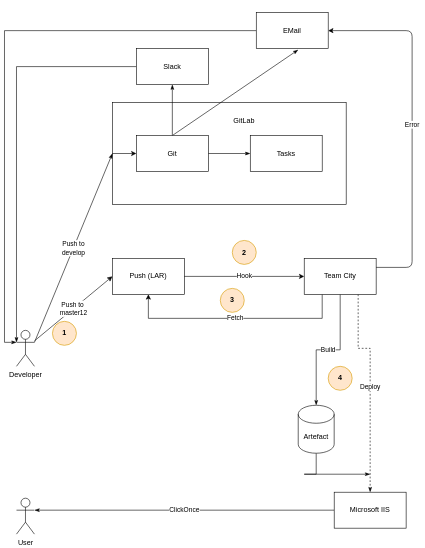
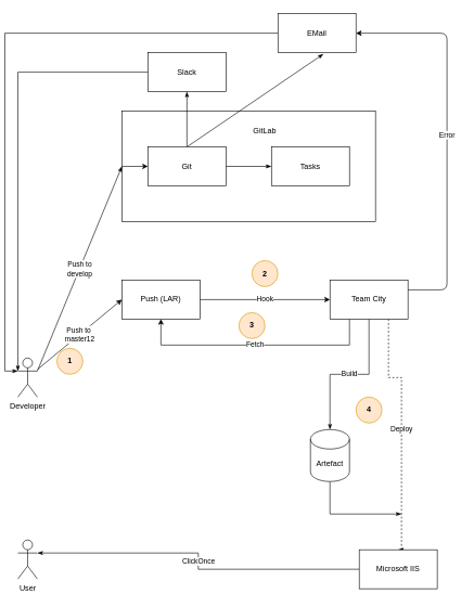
- <mxCell id="14" value="Artefact" style="shape=cylinder3;whiteSpace=wrap;html=1;boundedLbl=1;backgroundOutline=1;size=15;" vertex="1" parent="1"><mxGeometry x="490" y="675" width="60" height="80" as="geometry" /></mxCell>
+ <mxCell id="14" value="Artefact" style="shape=cylinder3;whiteSpace=wrap;html=1;boundedLbl=1;backgroundOutline=1;size=15;" vertex="1" parent="1"><mxGeometry x="470" y="660" width="60" height="80" as="geometry" /></mxCell>
- <mxCell id="19" value="Microsoft IIS" style="rounded=0;whiteSpace=wrap;html=1;" vertex="1" parent="1"><mxGeometry x="550" y="820" width="120" height="60" as="geometry" /></mxCell>
+ <mxCell id="19" value="Microsoft IIS" style="rounded=0;whiteSpace=wrap;html=1;" vertex="1" parent="1"><mxGeometry x="545" y="845" width="120" height="60" as="geometry" /></mxCell>
